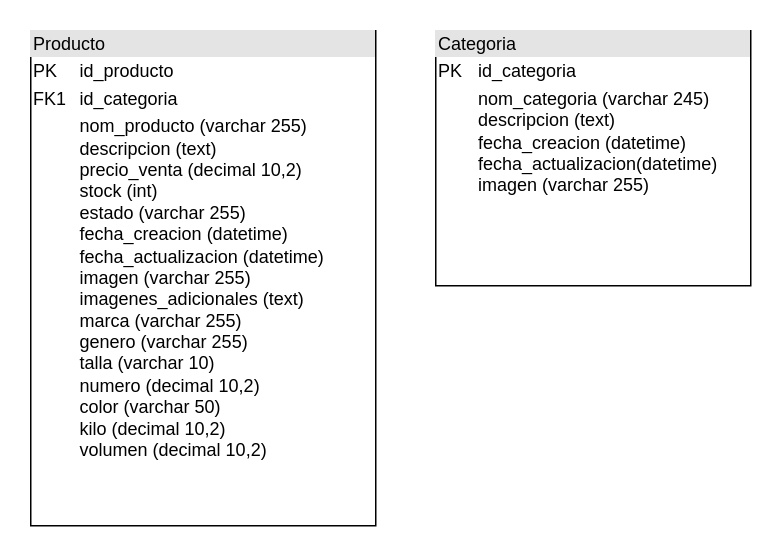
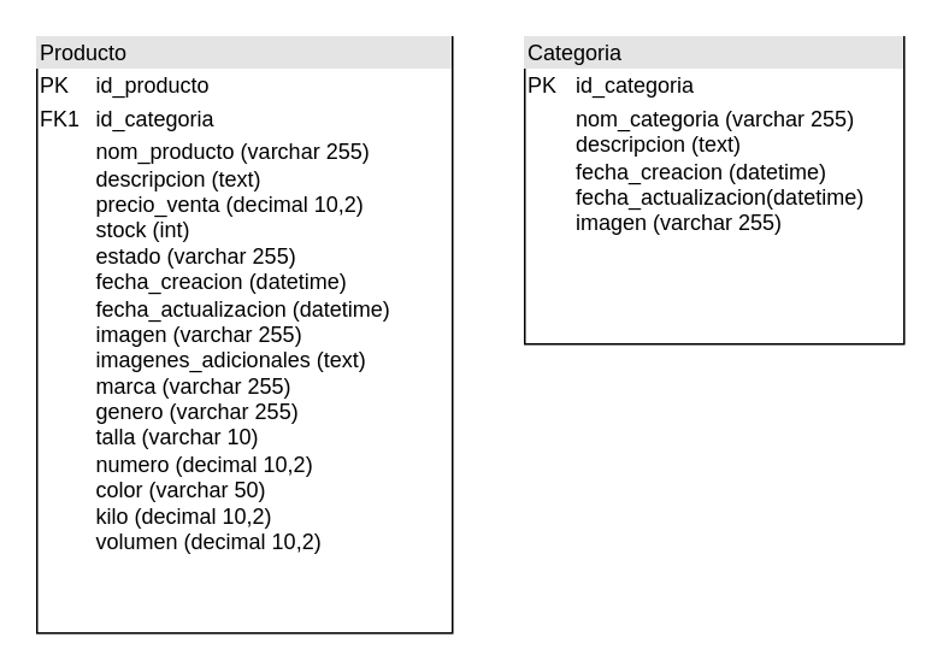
- <mxCell id="3" value="&lt;div style=&quot;box-sizing:border-box;width:100%;background:#e4e4e4;padding:2px;&quot;&gt;Categoria&lt;/div&gt;&lt;table style=&quot;width:100%;font-size:1em;&quot; cellpadding=&quot;2&quot; cellspacing=&quot;0&quot;&gt;&lt;tbody&gt;&lt;tr&gt;&lt;td&gt;PK&lt;span style=&quot;white-space: pre;&quot;&gt;&#09;&lt;/span&gt;id_categoria&lt;br&gt;&lt;span style=&quot;white-space: pre;&quot;&gt;&lt;/span&gt;&lt;/td&gt;&lt;td&gt;&lt;br&gt;&lt;/td&gt;&lt;/tr&gt;&lt;tr&gt;&lt;td&gt;&lt;span style=&quot;white-space: pre;&quot;&gt;&#09;&lt;/span&gt;nom_categoria (varchar 245)&lt;br&gt;&lt;span style=&quot;white-space: pre;&quot;&gt;&#09;&lt;/span&gt;descripcion (text)&lt;br&gt;&lt;span style=&quot;white-space: pre;&quot;&gt;&#09;&lt;/span&gt;fecha_creacion (datetime)&lt;br&gt;&lt;span style=&quot;white-space: pre;&quot;&gt;&#09;&lt;/span&gt;fecha_actualizacion(datetime)&lt;br&gt;&lt;span style=&quot;white-space: pre;&quot;&gt;&#09;&lt;/span&gt;imagen (varchar 255)&lt;br&gt;&lt;br&gt;&lt;/td&gt;&lt;td&gt;&lt;br&gt;&lt;/td&gt;&lt;/tr&gt;&lt;tr&gt;&lt;td&gt;&lt;/td&gt;&lt;td&gt;&lt;br&gt;&lt;/td&gt;&lt;/tr&gt;&lt;/tbody&gt;&lt;/table&gt;" style="verticalAlign=top;align=left;overflow=fill;html=1;whiteSpace=wrap;" vertex="1" parent="1"><mxGeometry x="290" y="20" width="210" height="170" as="geometry" /></mxCell>
+ <mxCell id="3" value="&lt;div style=&quot;box-sizing:border-box;width:100%;background:#e4e4e4;padding:2px;&quot;&gt;Categoria&lt;/div&gt;&lt;table style=&quot;width:100%;font-size:1em;&quot; cellpadding=&quot;2&quot; cellspacing=&quot;0&quot;&gt;&lt;tbody&gt;&lt;tr&gt;&lt;td&gt;PK&lt;span style=&quot;white-space: pre;&quot;&gt;&#09;&lt;/span&gt;id_categoria&lt;br&gt;&lt;span style=&quot;white-space: pre;&quot;&gt;&lt;/span&gt;&lt;/td&gt;&lt;td&gt;&lt;br&gt;&lt;/td&gt;&lt;/tr&gt;&lt;tr&gt;&lt;td&gt;&lt;span style=&quot;white-space: pre;&quot;&gt;&#09;&lt;/span&gt;nom_categoria (varchar 255)&lt;br&gt;&lt;span style=&quot;white-space: pre;&quot;&gt;&#09;&lt;/span&gt;descripcion (text)&lt;br&gt;&lt;span style=&quot;white-space: pre;&quot;&gt;&#09;&lt;/span&gt;fecha_creacion (datetime)&lt;br&gt;&lt;span style=&quot;white-space: pre;&quot;&gt;&#09;&lt;/span&gt;fecha_actualizacion(datetime)&lt;br&gt;&lt;span style=&quot;white-space: pre;&quot;&gt;&#09;&lt;/span&gt;imagen (varchar 255)&lt;br&gt;&lt;br&gt;&lt;/td&gt;&lt;td&gt;&lt;br&gt;&lt;/td&gt;&lt;/tr&gt;&lt;tr&gt;&lt;td&gt;&lt;/td&gt;&lt;td&gt;&lt;br&gt;&lt;/td&gt;&lt;/tr&gt;&lt;/tbody&gt;&lt;/table&gt;" style="verticalAlign=top;align=left;overflow=fill;html=1;whiteSpace=wrap;" vertex="1" parent="1"><mxGeometry x="290" y="20" width="210" height="170" as="geometry" /></mxCell>
